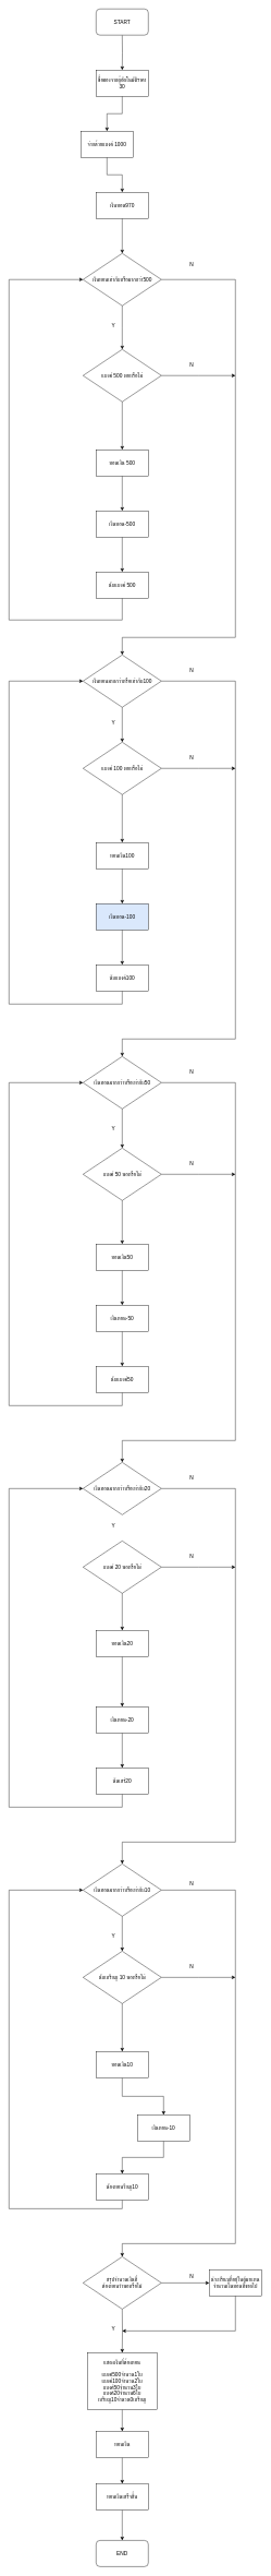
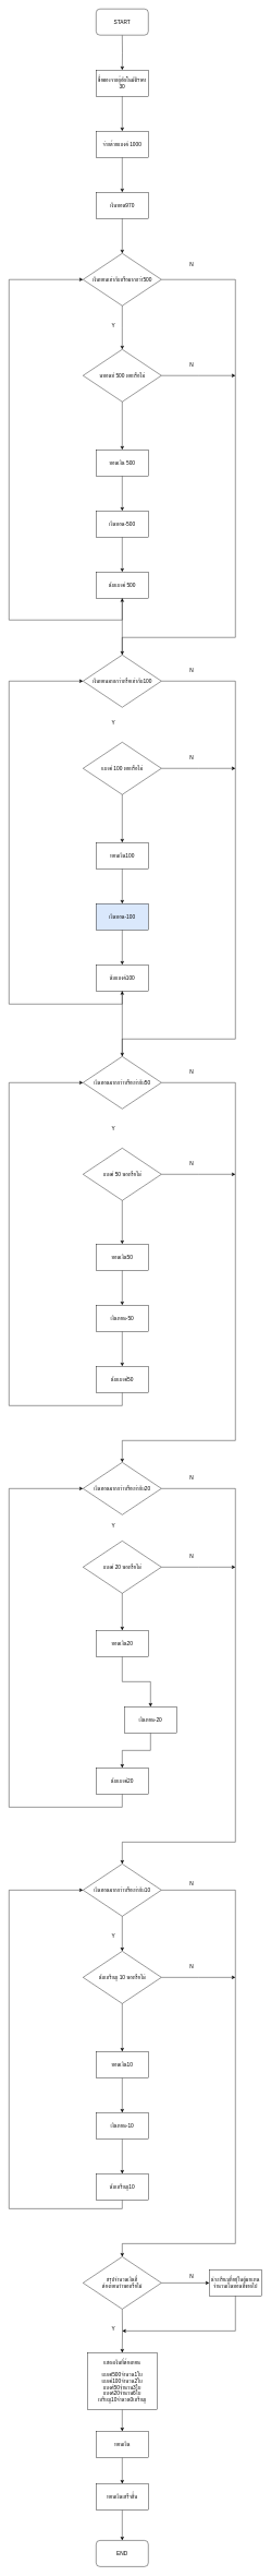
- <mxCell id="6" value="จ่ายด้วยแบงค์ 1000" style="rounded=0;whiteSpace=wrap;html=1;" vertex="1" parent="1"><mxGeometry x="185" y="300" width="120" height="60" as="geometry" /></mxCell>
+ <mxCell id="6" value="จ่ายด้วยแบงค์ 1000" style="rounded=0;whiteSpace=wrap;html=1;" vertex="1" parent="1"><mxGeometry x="220" y="300" width="120" height="60" as="geometry" /></mxCell>
- <mxCell id="14" value="แบงค์ 500 พอหรือไม่" style="rhombus;whiteSpace=wrap;html=1;rounded=0;" vertex="1" parent="1"><mxGeometry x="190" y="800" width="180" height="120" as="geometry" /></mxCell>
+ <mxCell id="14" value="นทอนท์ 500 พอหรือไม่" style="rhombus;whiteSpace=wrap;html=1;rounded=0;" vertex="1" parent="1"><mxGeometry x="190" y="800" width="180" height="120" as="geometry" /></mxCell>
- <mxCell id="21" value="" style="edgeStyle=orthogonalEdgeStyle;rounded=0;orthogonalLoop=1;jettySize=auto;html=1;" edge="1" parent="1" source="23" target="26"><mxGeometry relative="1" as="geometry" /></mxCell>
+ <mxCell id="21" value="" style="edgeStyle=orthogonalEdgeStyle;rounded=0;orthogonalLoop=1;jettySize=auto;html=1;" edge="1" parent="1" source="23" target="20"><mxGeometry relative="1" as="geometry" /></mxCell>
- <mxCell id="33" value="" style="edgeStyle=orthogonalEdgeStyle;rounded=0;orthogonalLoop=1;jettySize=auto;html=1;" edge="1" parent="1" source="35" target="41"><mxGeometry relative="1" as="geometry" /></mxCell>
+ <mxCell id="33" value="" style="edgeStyle=orthogonalEdgeStyle;rounded=0;orthogonalLoop=1;jettySize=auto;html=1;" edge="1" parent="1" source="35" target="32"><mxGeometry relative="1" as="geometry" /></mxCell>
- <mxCell id="57" value="เงินทอน-20" style="whiteSpace=wrap;html=1;rounded=0;" vertex="1" parent="1"><mxGeometry x="220" y="3910" width="120" height="60" as="geometry" /></mxCell>
+ <mxCell id="57" value="เงินทอน-20" style="whiteSpace=wrap;html=1;rounded=0;" vertex="1" parent="1"><mxGeometry x="285" y="3910" width="120" height="60" as="geometry" /></mxCell>
- <mxCell id="59" value="นันเสร์20" style="whiteSpace=wrap;html=1;rounded=0;" vertex="1" parent="1"><mxGeometry x="220" y="4050" width="120" height="60" as="geometry" /></mxCell>
+ <mxCell id="59" value="นับแบงค์20" style="whiteSpace=wrap;html=1;rounded=0;" vertex="1" parent="1"><mxGeometry x="220" y="4050" width="120" height="60" as="geometry" /></mxCell>
- <mxCell id="76" value="เงินทอน-10" style="whiteSpace=wrap;html=1;rounded=0;" vertex="1" parent="1"><mxGeometry x="315" y="4845" width="120" height="60" as="geometry" /></mxCell>
+ <mxCell id="76" value="เงินทอน-10" style="whiteSpace=wrap;html=1;rounded=0;" vertex="1" parent="1"><mxGeometry x="220" y="4840" width="120" height="60" as="geometry" /></mxCell>
- <mxCell id="78" value="นัองทอนวียญ10" style="whiteSpace=wrap;html=1;rounded=0;" vertex="1" parent="1"><mxGeometry x="220" y="4980" width="120" height="60" as="geometry" /></mxCell>
+ <mxCell id="78" value="นับเหรียญ10" style="whiteSpace=wrap;html=1;rounded=0;" vertex="1" parent="1"><mxGeometry x="220" y="4980" width="120" height="60" as="geometry" /></mxCell>
